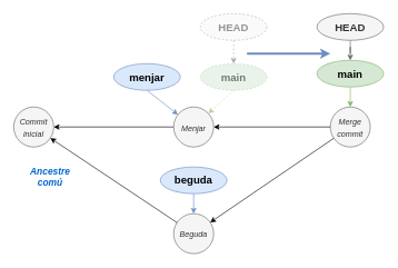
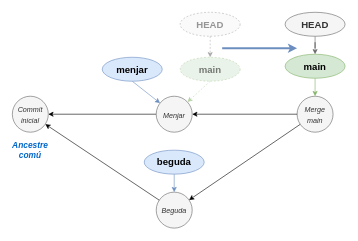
- <mxCell id="12" value="&lt;i style=&quot;font-size: 16px;&quot;&gt;&lt;font style=&quot;font-size: 12px;&quot;&gt;Merge commit&lt;/font&gt;&lt;/i&gt;" style="ellipse;whiteSpace=wrap;html=1;fillColor=#f5f5f5;fontColor=#333333;strokeColor=#666666;" vertex="1" parent="1"><mxGeometry x="495" y="160" width="60" height="60" as="geometry" /></mxCell>
+ <mxCell id="12" value="&lt;i style=&quot;font-size: 16px;&quot;&gt;&lt;font style=&quot;font-size: 12px;&quot;&gt;Merge main&lt;/font&gt;&lt;/i&gt;" style="ellipse;whiteSpace=wrap;html=1;fillColor=#f5f5f5;fontColor=#333333;strokeColor=#666666;" vertex="1" parent="1"><mxGeometry x="495" y="160" width="60" height="60" as="geometry" /></mxCell>
- <mxCell id="11" value="&lt;font color=&quot;#0066cc&quot; style=&quot;font-size: 14px;&quot;&gt;&lt;b&gt;Ancestre comú&lt;/b&gt;&lt;/font&gt;" style="text;html=1;strokeColor=none;fillColor=none;align=center;verticalAlign=middle;whiteSpace=wrap;rounded=0;fontStyle=2" vertex="1" parent="1"><mxGeometry x="45" y="250" width="60" height="30" as="geometry" /></mxCell>
+ <mxCell id="11" value="&lt;font color=&quot;#0066cc&quot; style=&quot;font-size: 14px;&quot;&gt;&lt;b&gt;Ancestre comú&lt;/b&gt;&lt;/font&gt;" style="text;html=1;strokeColor=none;fillColor=none;align=center;verticalAlign=middle;whiteSpace=wrap;rounded=0;fontStyle=2" vertex="1" parent="1"><mxGeometry x="20" y="235" width="60" height="30" as="geometry" /></mxCell>
